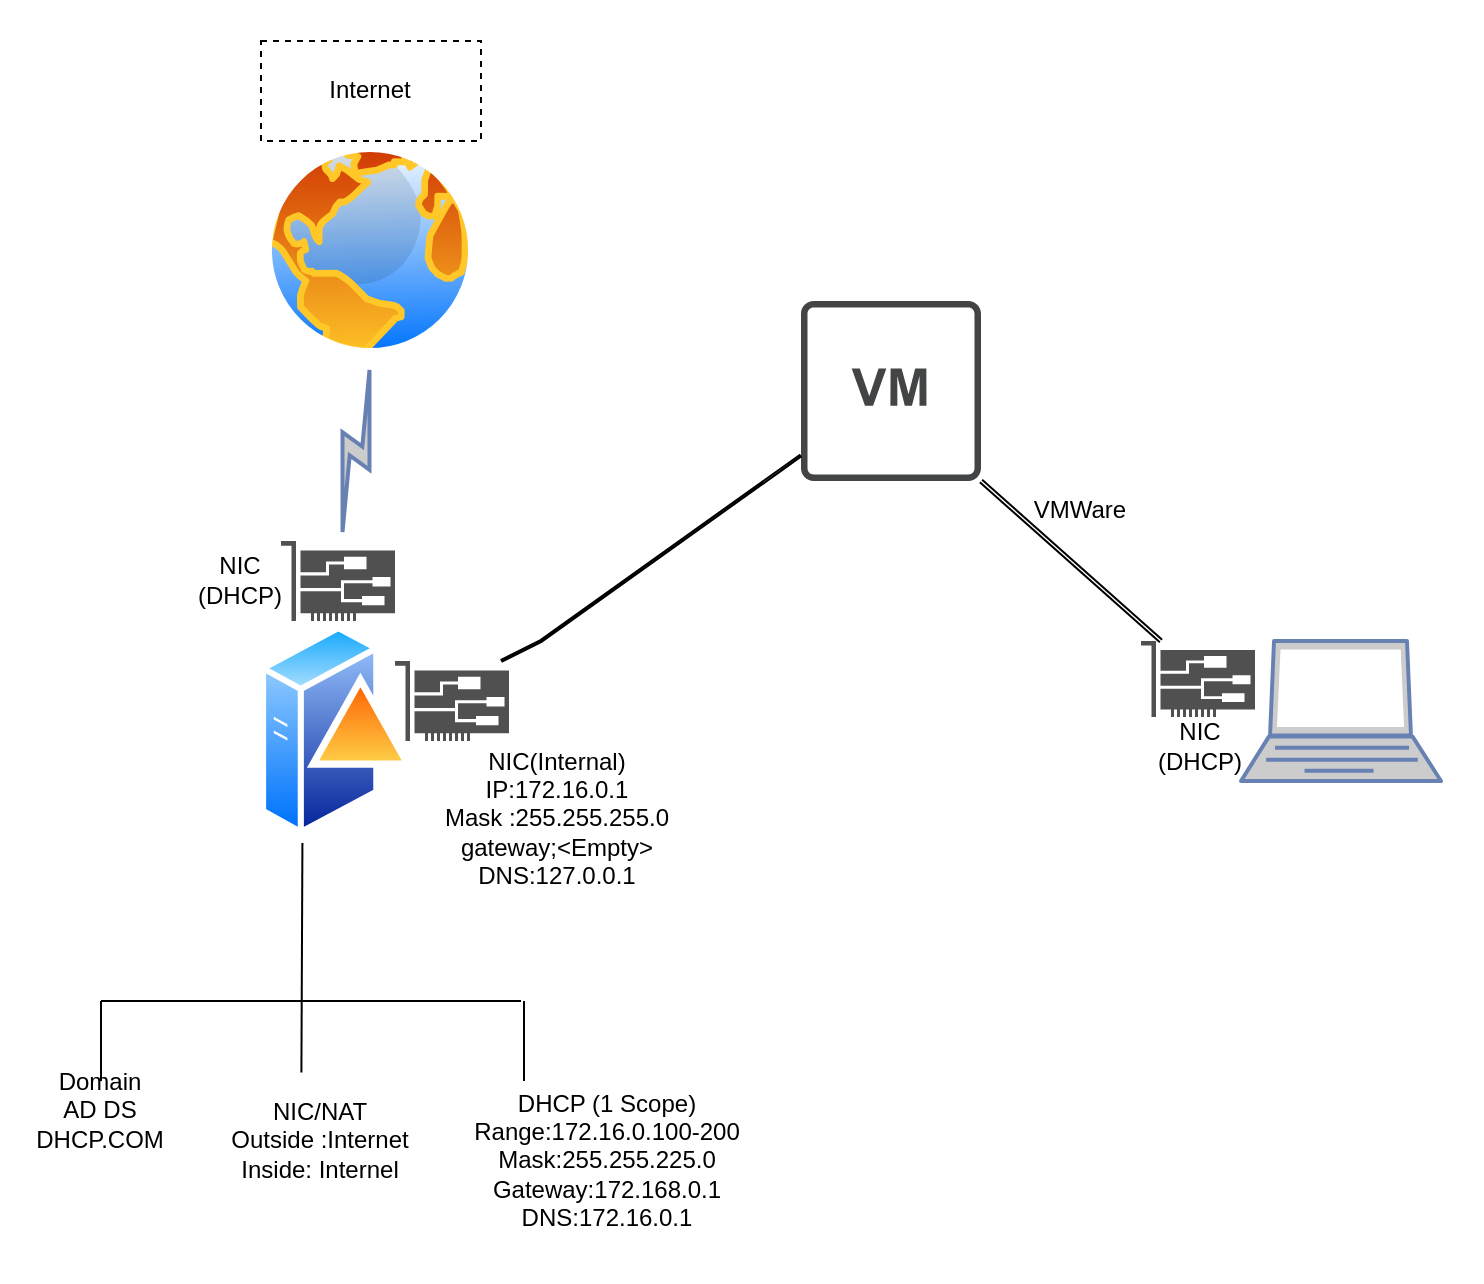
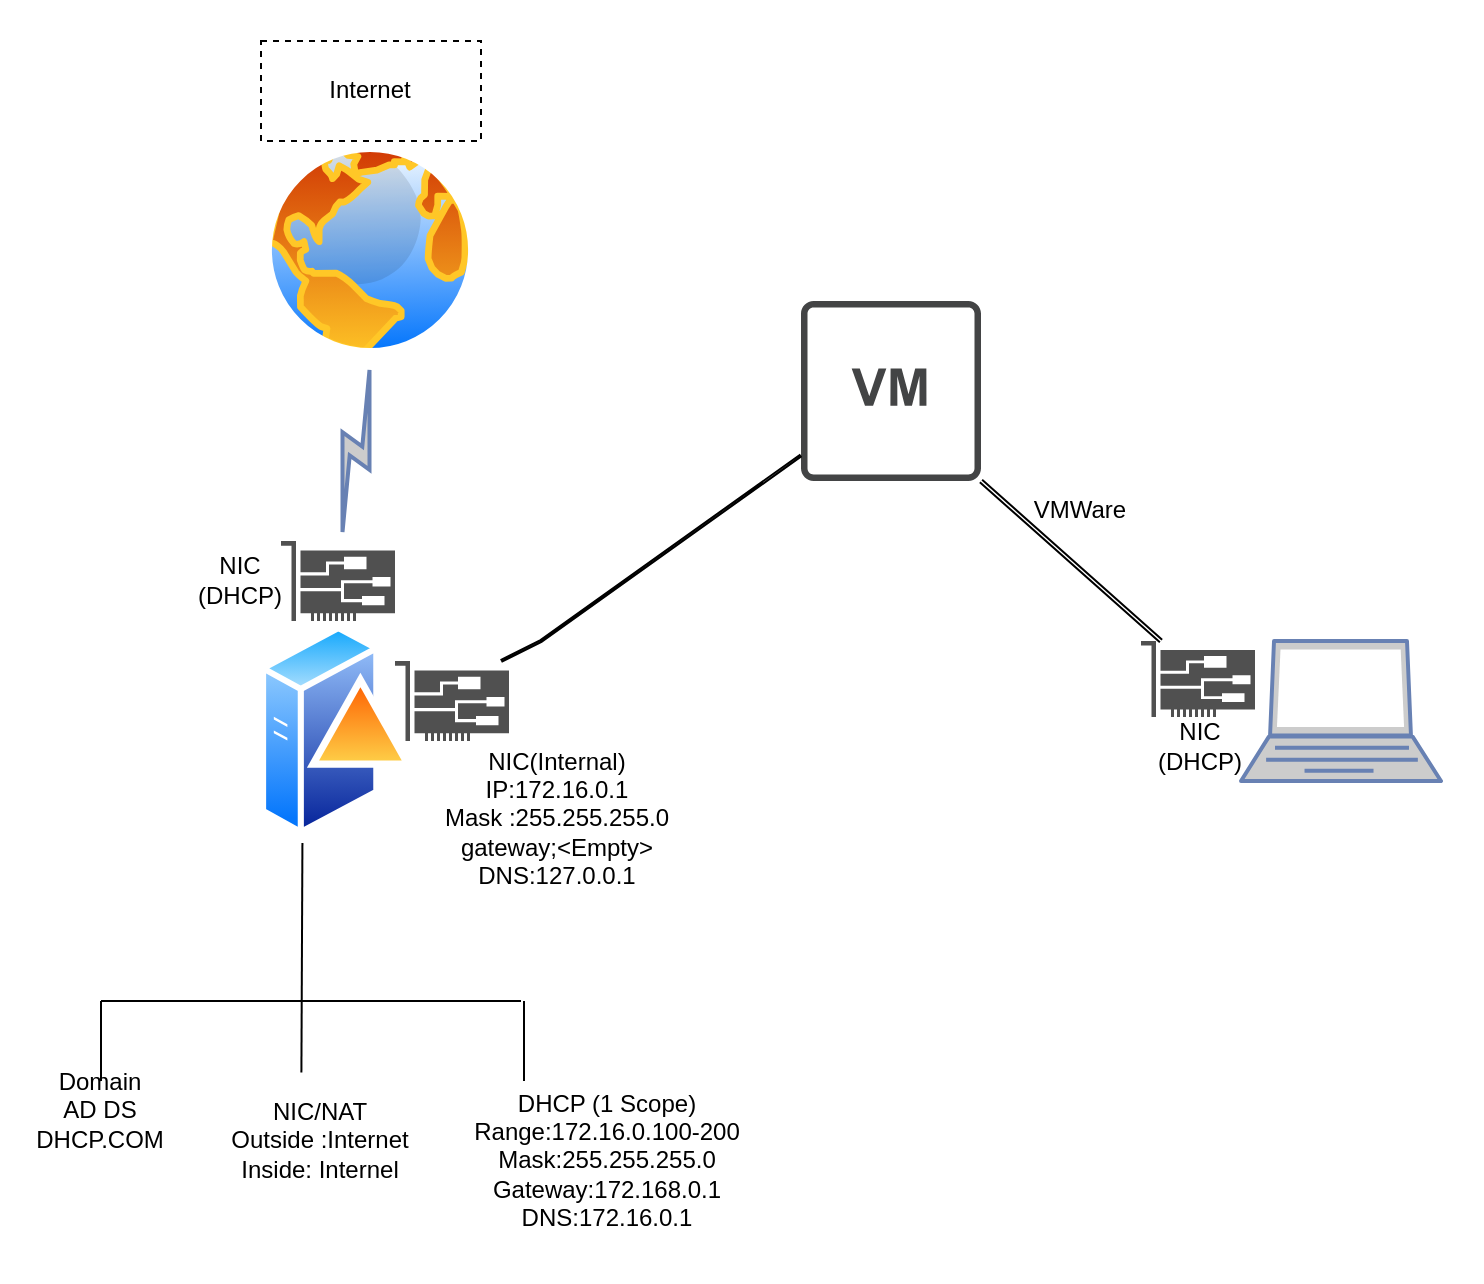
- <mxCell id="23" value="DHCP (1 Scope)&lt;div&gt;Range:172.16.0.100-200&lt;/div&gt;&lt;div&gt;Mask:255.255.225.0&lt;/div&gt;&lt;div&gt;Gateway:172.168.0.1&lt;/div&gt;&lt;div&gt;DNS:172.16.0.1&lt;/div&gt;" style="text;html=1;align=center;verticalAlign=middle;whiteSpace=wrap;rounded=0;" vertex="1" parent="1"><mxGeometry x="207" y="540" width="193" height="80" as="geometry" /></mxCell>
+ <mxCell id="23" value="DHCP (1 Scope)&lt;div&gt;Range:172.16.0.100-200&lt;/div&gt;&lt;div&gt;Mask:255.255.255.0&lt;/div&gt;&lt;div&gt;Gateway:172.168.0.1&lt;/div&gt;&lt;div&gt;DNS:172.16.0.1&lt;/div&gt;" style="text;html=1;align=center;verticalAlign=middle;whiteSpace=wrap;rounded=0;" vertex="1" parent="1"><mxGeometry x="207" y="540" width="193" height="80" as="geometry" /></mxCell>
